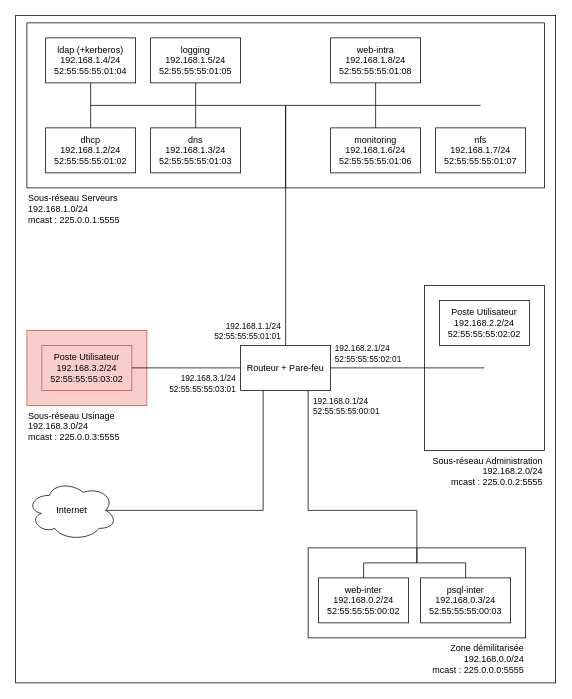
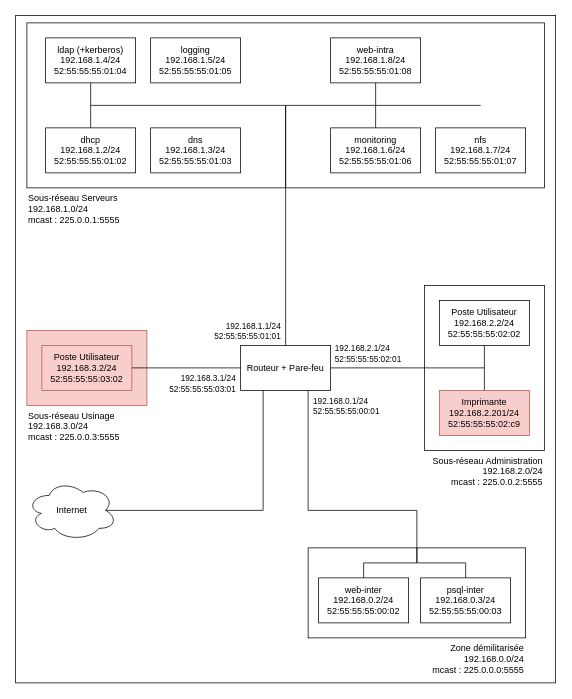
- <mxCell id="26" value="" style="endArrow=none;html=1;rounded=0;entryX=0.5;entryY=1;entryDx=0;entryDy=0;exitX=0.5;exitY=0;exitDx=0;exitDy=0;" edge="1" parent="1" source="10" target="15"><mxGeometry width="50" height="50" relative="1" as="geometry"><mxPoint x="410" y="370" as="sourcePoint" /><mxPoint x="460" y="320" as="targetPoint" /></mxGeometry></mxCell>
+ <mxCell id="36" value="" style="endArrow=none;html=1;rounded=0;entryX=0.5;entryY=0;entryDx=0;entryDy=0;exitX=0.5;exitY=1;exitDx=0;exitDy=0;" edge="1" parent="1" source="19" target="20"><mxGeometry width="50" height="50" relative="1" as="geometry"><mxPoint x="410" y="610" as="sourcePoint" /><mxPoint x="460" y="560" as="targetPoint" /></mxGeometry></mxCell>
+ <mxCell id="20" value="&lt;div&gt;Imprimante&lt;/div&gt;&lt;div&gt;192.168.2.201/24&lt;/div&gt;&lt;div&gt;52:55:55:55:02:c9&lt;br&gt;&lt;/div&gt;" style="rounded=0;whiteSpace=wrap;html=1;fillColor=#f8cecc;strokeColor=#b85450;" vertex="1" parent="1"><mxGeometry x="585" y="520" width="120" height="60" as="geometry" /></mxCell>
